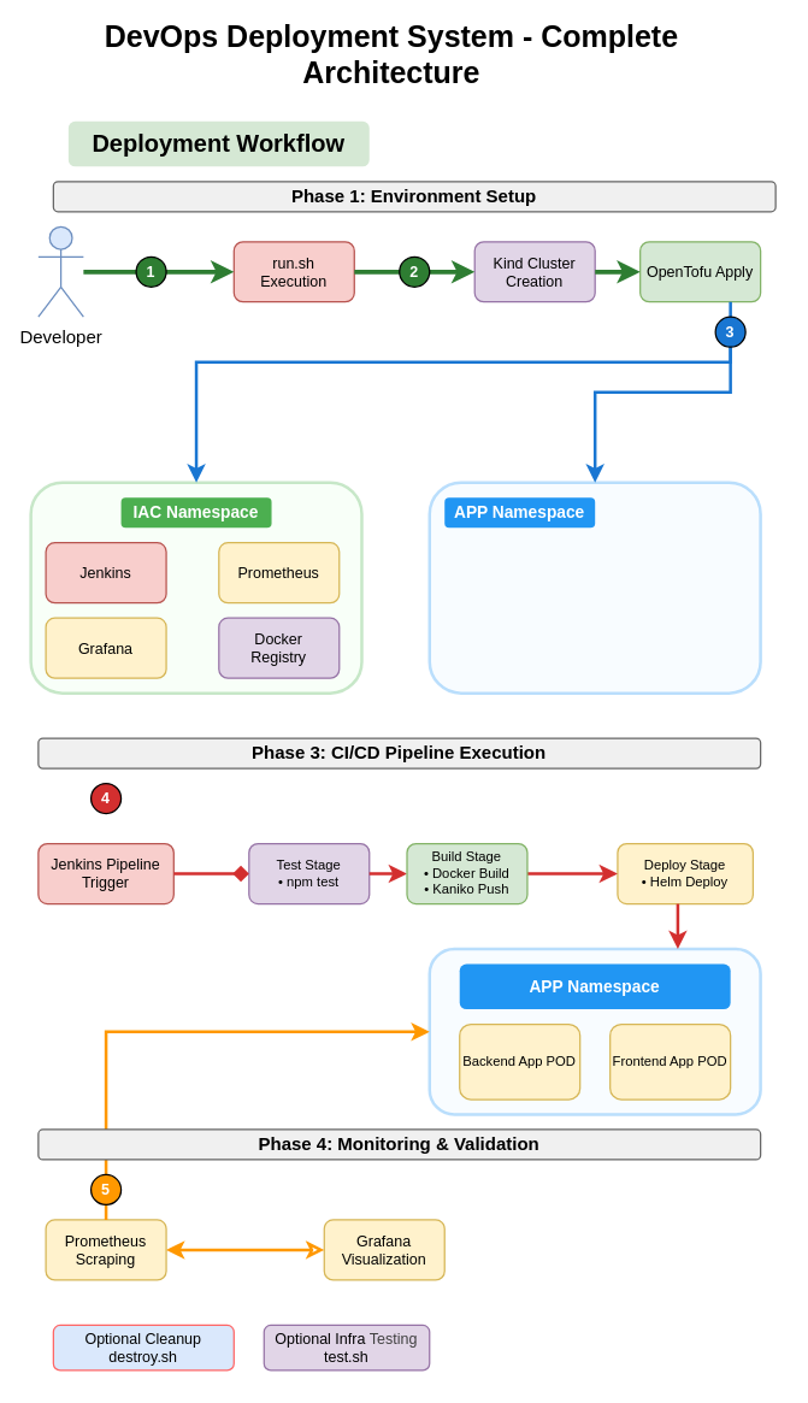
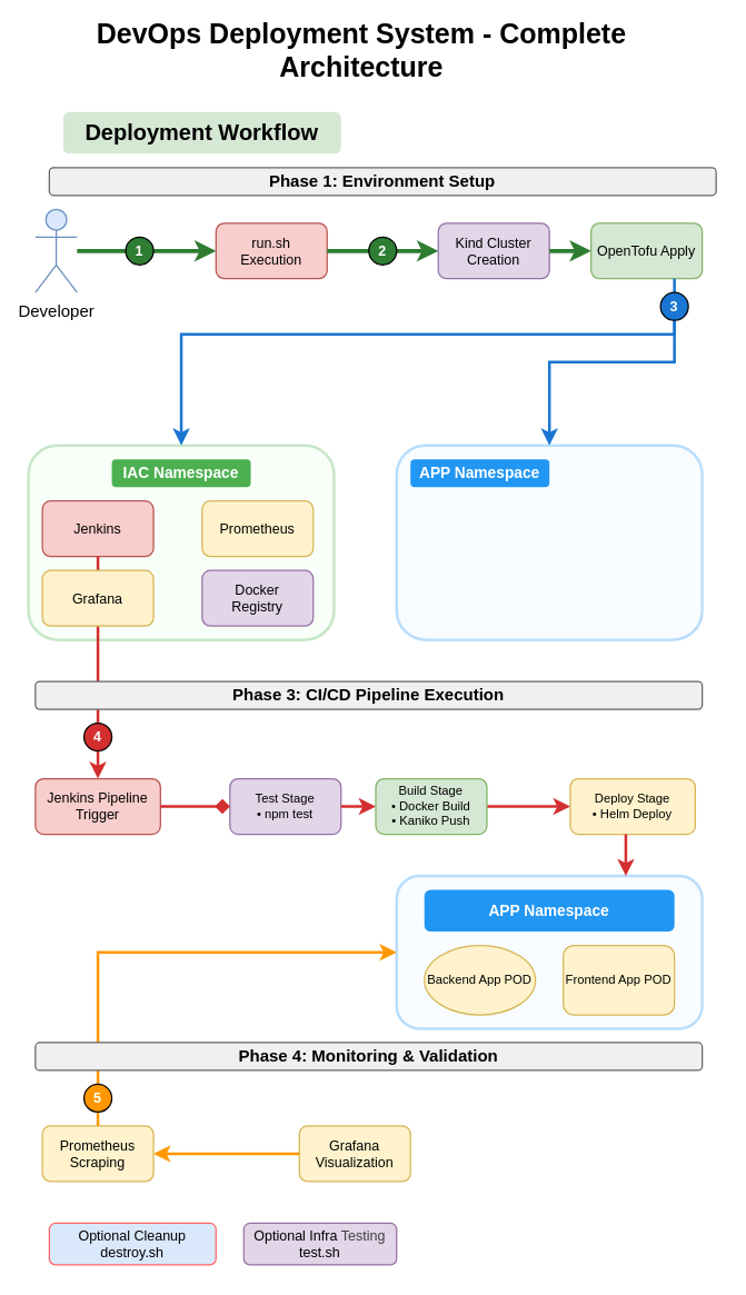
+ <mxCell id="34" value="" style="edgeStyle=orthogonalEdgeStyle;rounded=0;orthogonalLoop=1;jettySize=auto;html=1;entryX=0.5;entryY=0;entryDx=0;entryDy=0;strokeColor=#D32F2F;strokeWidth=2;" parent="1" source="11" target="16" edge="1"><mxGeometry relative="1" as="geometry"><mxPoint x="75" y="400" as="sourcePoint" /><mxPoint x="70" y="560" as="targetPoint" /><Array as="points"><mxPoint x="70" y="530" /><mxPoint x="70" y="530" /></Array></mxGeometry></mxCell>
- <mxCell id="21" value="&lt;span style=&quot;color: rgb(0, 0, 0);&quot;&gt;Backend App POD&lt;/span&gt;" style="rounded=1;whiteSpace=wrap;html=1;fillColor=#fff2cc;strokeColor=#d6b656;fontSize=9;" parent="1" vertex="1"><mxGeometry x="305" y="680" width="80" height="50" as="geometry" /></mxCell>
+ <mxCell id="21" value="&lt;span style=&quot;color: rgb(0, 0, 0);&quot;&gt;Backend App POD&lt;/span&gt;" style="ellipse;whiteSpace=wrap;html=1;fillColor=#fff2cc;strokeColor=#d6b656;fontSize=9;" parent="1" vertex="1"><mxGeometry x="305" y="680" width="80" height="50" as="geometry" /></mxCell>
- <mxCell id="33" style="edgeStyle=orthogonalEdgeStyle;rounded=0;orthogonalLoop=1;jettySize=auto;html=1;entryX=0;entryY=0.5;entryDx=0;entryDy=0;strokeColor=#FF9800;strokeWidth=2;startArrow=classic;startFill=1;endArrow=classic;endFill=0;" parent="1" source="22" target="23" edge="1"><mxGeometry relative="1" as="geometry" /></mxCell>
+ <mxCell id="33" style="edgeStyle=orthogonalEdgeStyle;rounded=0;orthogonalLoop=1;jettySize=auto;html=1;entryX=0;entryY=0.5;entryDx=0;entryDy=0;strokeColor=#FF9800;strokeWidth=2;startArrow=classic;startFill=1;endArrow=none;endFill=0;" parent="1" source="22" target="23" edge="1"><mxGeometry relative="1" as="geometry" /></mxCell>
